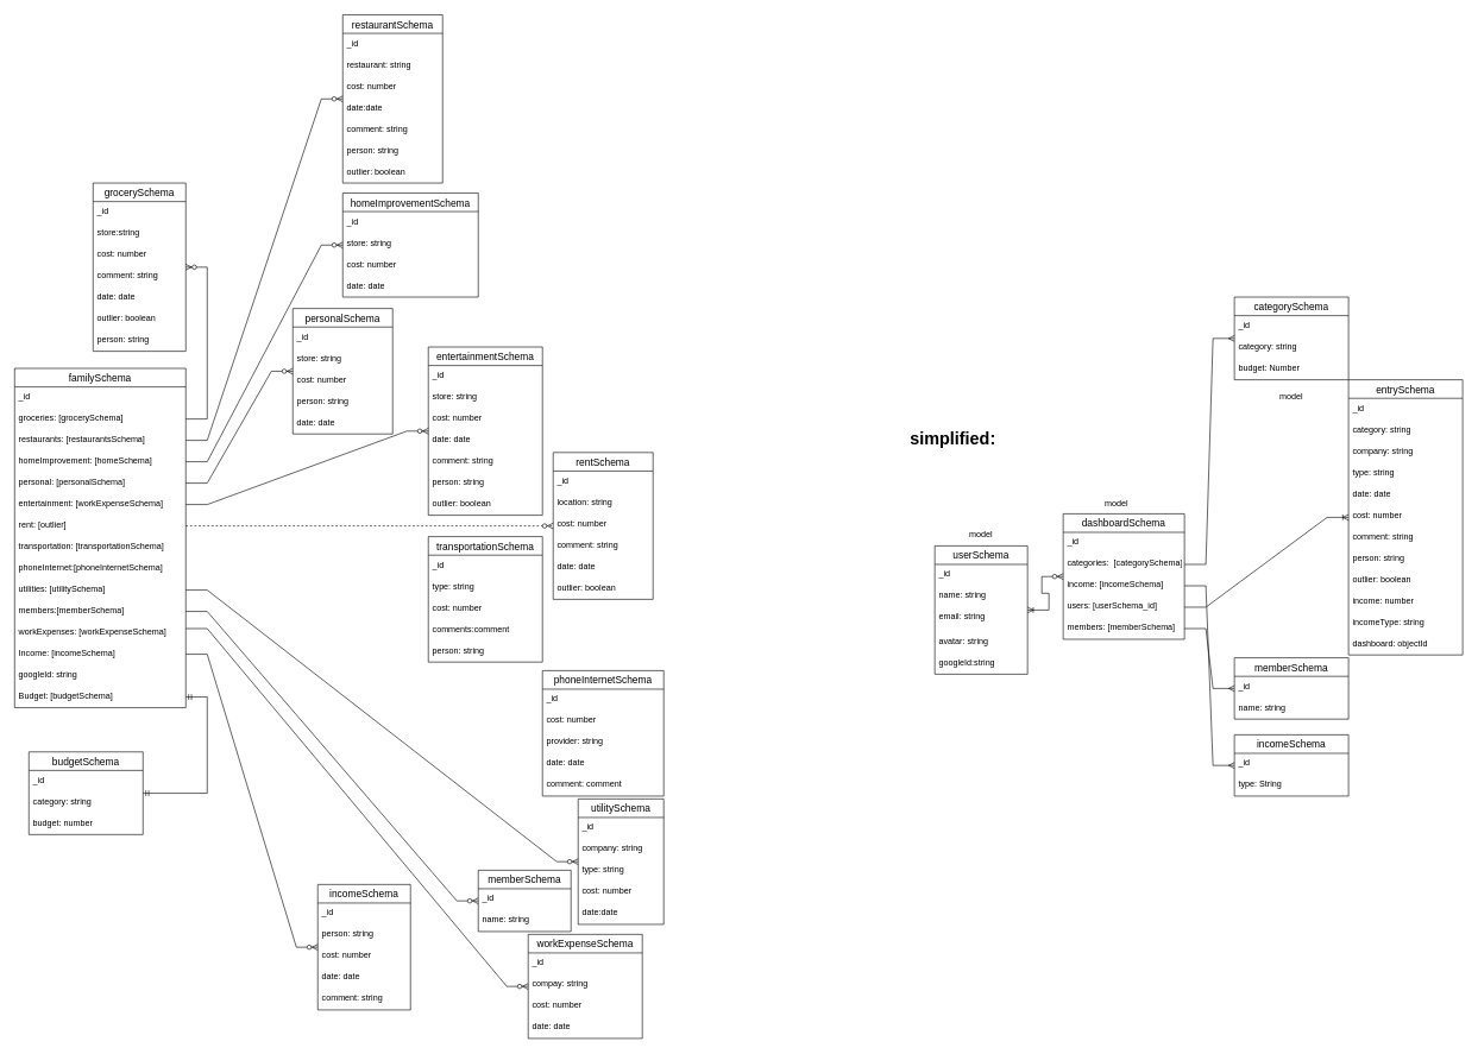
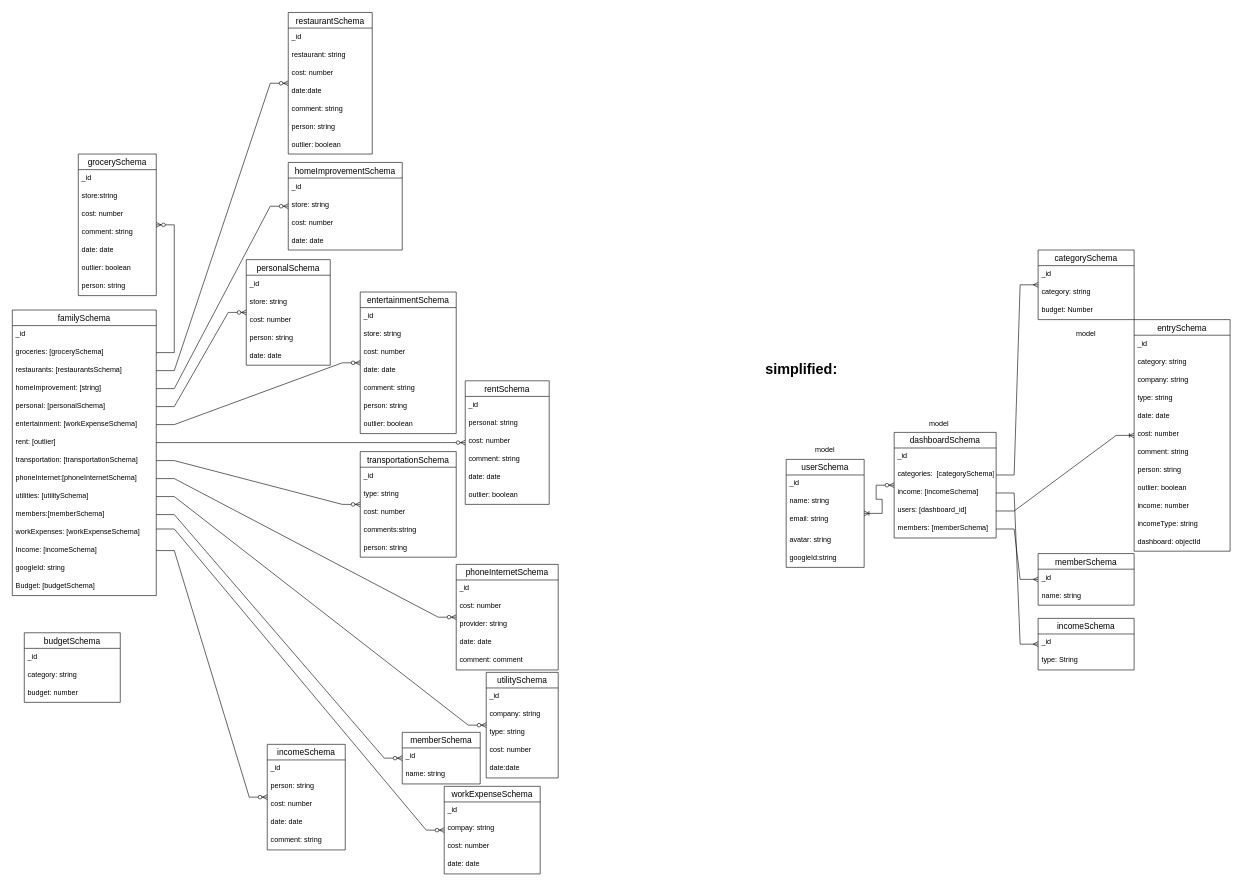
- <mxCell id="7" value="homeImprovement: [homeSchema]" style="text;strokeColor=none;fillColor=none;spacingLeft=4;spacingRight=4;overflow=hidden;rotatable=0;points=[[0,0.5],[1,0.5]];portConstraint=eastwest;fontSize=12;" parent="3" vertex="1"><mxGeometry y="116" width="240" height="30" as="geometry" /></mxCell>
+ <mxCell id="7" value="homeImprovement: [string]" style="text;strokeColor=none;fillColor=none;spacingLeft=4;spacingRight=4;overflow=hidden;rotatable=0;points=[[0,0.5],[1,0.5]];portConstraint=eastwest;fontSize=12;" parent="3" vertex="1"><mxGeometry y="116" width="240" height="30" as="geometry" /></mxCell>
- <mxCell id="39" value="location: string" style="text;strokeColor=none;fillColor=none;spacingLeft=4;spacingRight=4;overflow=hidden;rotatable=0;points=[[0,0.5],[1,0.5]];portConstraint=eastwest;fontSize=12;" parent="37" vertex="1"><mxGeometry y="56" width="140" height="30" as="geometry" /></mxCell>
+ <mxCell id="39" value="personal: string" style="text;strokeColor=none;fillColor=none;spacingLeft=4;spacingRight=4;overflow=hidden;rotatable=0;points=[[0,0.5],[1,0.5]];portConstraint=eastwest;fontSize=12;" parent="37" vertex="1"><mxGeometry y="56" width="140" height="30" as="geometry" /></mxCell>
- <mxCell id="44" value="" style="edgeStyle=entityRelationEdgeStyle;fontSize=12;html=1;endArrow=ERzeroToMany;endFill=1;rounded=0;exitX=1;exitY=0.5;exitDx=0;exitDy=0;dashed=1;" parent="1" source="10" target="37" edge="1"><mxGeometry width="100" height="100" relative="1" as="geometry"><mxPoint x="210" y="460" as="sourcePoint" /><mxPoint x="310" y="360" as="targetPoint" /></mxGeometry></mxCell>
+ <mxCell id="44" value="" style="edgeStyle=entityRelationEdgeStyle;fontSize=12;html=1;endArrow=ERzeroToMany;endFill=1;rounded=0;exitX=1;exitY=0.5;exitDx=0;exitDy=0;" parent="1" source="10" target="37" edge="1"><mxGeometry width="100" height="100" relative="1" as="geometry"><mxPoint x="210" y="460" as="sourcePoint" /><mxPoint x="310" y="360" as="targetPoint" /></mxGeometry></mxCell>
+ <mxCell id="52" value="" style="edgeStyle=entityRelationEdgeStyle;fontSize=12;html=1;endArrow=ERzeroToMany;endFill=1;rounded=0;exitX=1;exitY=0.5;exitDx=0;exitDy=0;" parent="1" source="11" target="71" edge="1"><mxGeometry width="100" height="100" relative="1" as="geometry"><mxPoint x="440" y="510" as="sourcePoint" /><mxPoint x="540" y="410" as="targetPoint" /></mxGeometry></mxCell>
- <mxCell id="126" value="users: [userSchema_id]" style="text;strokeColor=none;fillColor=none;spacingLeft=4;spacingRight=4;overflow=hidden;rotatable=0;points=[[0,0.5],[1,0.5]];portConstraint=eastwest;fontSize=12;" parent="122" vertex="1"><mxGeometry y="116" width="170" height="30" as="geometry" /></mxCell>
+ <mxCell id="126" value="users: [dashboard_id]" style="text;strokeColor=none;fillColor=none;spacingLeft=4;spacingRight=4;overflow=hidden;rotatable=0;points=[[0,0.5],[1,0.5]];portConstraint=eastwest;fontSize=12;" parent="122" vertex="1"><mxGeometry y="116" width="170" height="30" as="geometry" /></mxCell>
- <mxCell id="75" value="comments:comment" style="text;strokeColor=none;fillColor=none;spacingLeft=4;spacingRight=4;overflow=hidden;rotatable=0;points=[[0,0.5],[1,0.5]];portConstraint=eastwest;fontSize=12;" parent="71" vertex="1"><mxGeometry y="116" width="160" height="30" as="geometry" /></mxCell>
+ <mxCell id="75" value="comments:string" style="text;strokeColor=none;fillColor=none;spacingLeft=4;spacingRight=4;overflow=hidden;rotatable=0;points=[[0,0.5],[1,0.5]];portConstraint=eastwest;fontSize=12;" parent="71" vertex="1"><mxGeometry y="116" width="160" height="30" as="geometry" /></mxCell>
+ <mxCell id="59" value="" style="edgeStyle=entityRelationEdgeStyle;fontSize=12;html=1;endArrow=ERzeroToMany;endFill=1;rounded=0;startArrow=none;exitX=1;exitY=0.5;exitDx=0;exitDy=0;" parent="1" source="12" target="53" edge="1"><mxGeometry width="100" height="100" relative="1" as="geometry"><mxPoint x="440" y="510" as="sourcePoint" /><mxPoint x="540" y="410" as="targetPoint" /></mxGeometry></mxCell>
- <mxCell id="108" value="" style="edgeStyle=entityRelationEdgeStyle;fontSize=12;html=1;endArrow=ERmandOne;startArrow=ERmandOne;rounded=0;" parent="1" source="104" target="18" edge="1"><mxGeometry width="100" height="100" relative="1" as="geometry"><mxPoint x="200" y="1120" as="sourcePoint" /><mxPoint x="300" y="1020" as="targetPoint" /></mxGeometry></mxCell>
